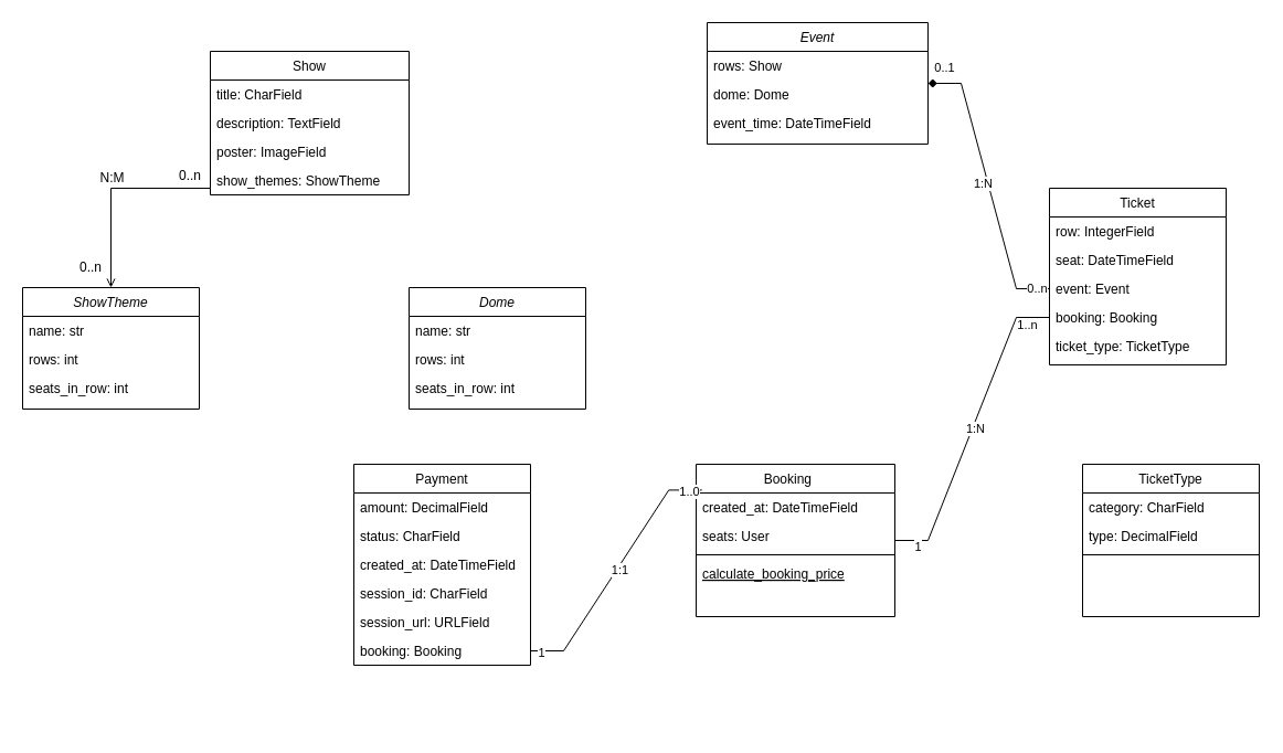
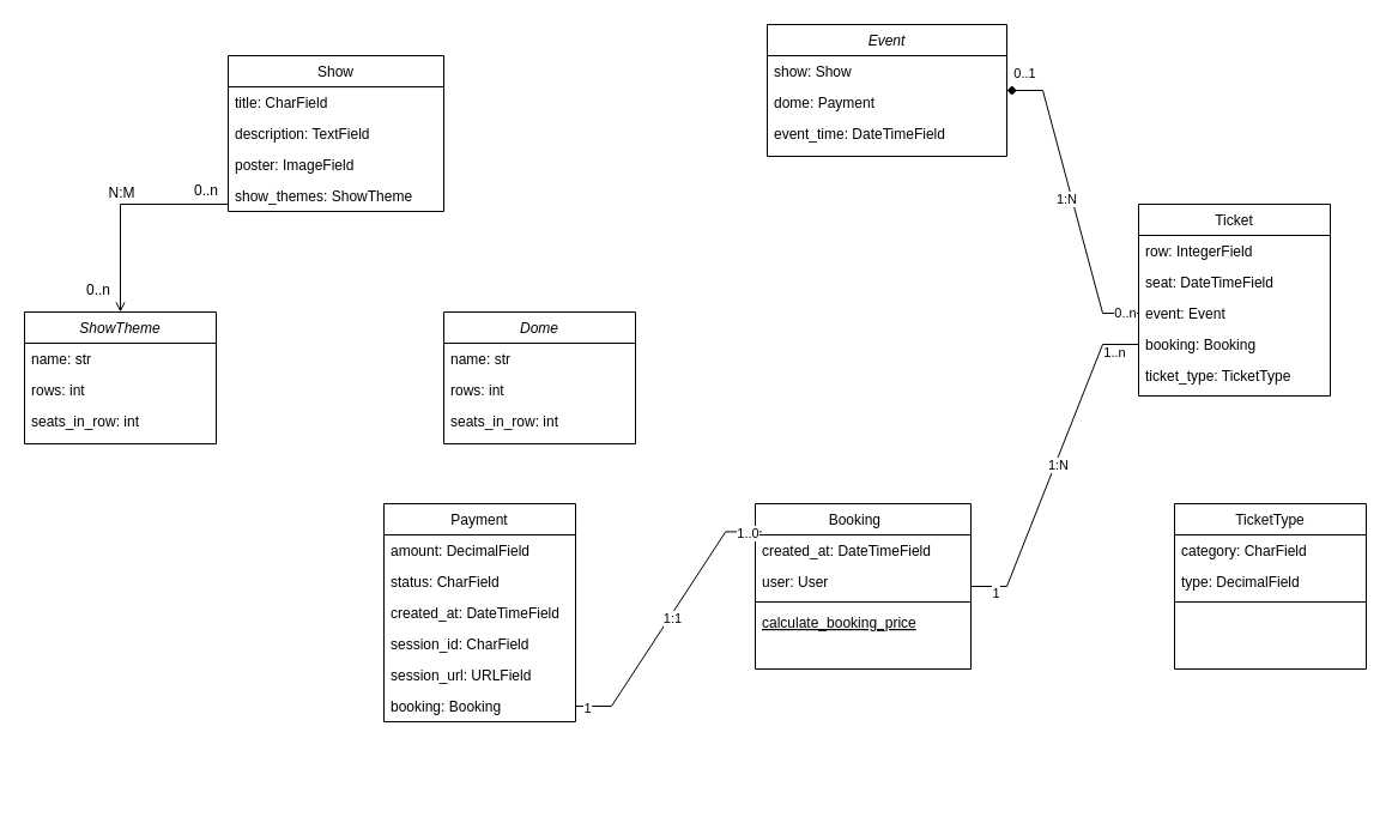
- <mxCell id="16" value="rows: Show" style="text;align=left;verticalAlign=top;spacingLeft=4;spacingRight=4;overflow=hidden;rotatable=0;points=[[0,0.5],[1,0.5]];portConstraint=eastwest;" vertex="1" parent="15"><mxGeometry y="26" width="200" height="26" as="geometry" /></mxCell>
+ <mxCell id="16" value="show: Show" style="text;align=left;verticalAlign=top;spacingLeft=4;spacingRight=4;overflow=hidden;rotatable=0;points=[[0,0.5],[1,0.5]];portConstraint=eastwest;" vertex="1" parent="15"><mxGeometry y="26" width="200" height="26" as="geometry" /></mxCell>
- <mxCell id="17" value="dome: Dome" style="text;align=left;verticalAlign=top;spacingLeft=4;spacingRight=4;overflow=hidden;rotatable=0;points=[[0,0.5],[1,0.5]];portConstraint=eastwest;rounded=0;shadow=0;html=0;" vertex="1" parent="15"><mxGeometry y="52" width="200" height="26" as="geometry" /></mxCell>
+ <mxCell id="17" value="dome: Payment" style="text;align=left;verticalAlign=top;spacingLeft=4;spacingRight=4;overflow=hidden;rotatable=0;points=[[0,0.5],[1,0.5]];portConstraint=eastwest;rounded=0;shadow=0;html=0;" vertex="1" parent="15"><mxGeometry y="52" width="200" height="26" as="geometry" /></mxCell>
- <mxCell id="21" value="seats: User" style="text;align=left;verticalAlign=top;spacingLeft=4;spacingRight=4;overflow=hidden;rotatable=0;points=[[0,0.5],[1,0.5]];portConstraint=eastwest;rounded=0;shadow=0;html=0;" vertex="1" parent="19"><mxGeometry y="52" width="180" height="26" as="geometry" /></mxCell>
+ <mxCell id="21" value="user: User" style="text;align=left;verticalAlign=top;spacingLeft=4;spacingRight=4;overflow=hidden;rotatable=0;points=[[0,0.5],[1,0.5]];portConstraint=eastwest;rounded=0;shadow=0;html=0;" vertex="1" parent="19"><mxGeometry y="52" width="180" height="26" as="geometry" /></mxCell>
